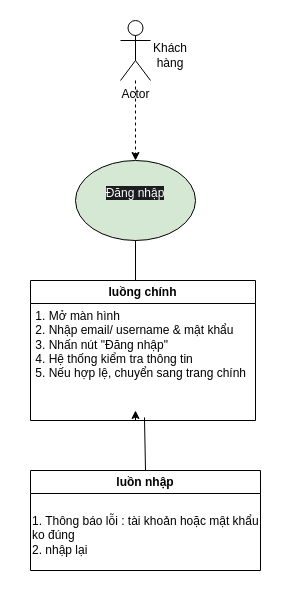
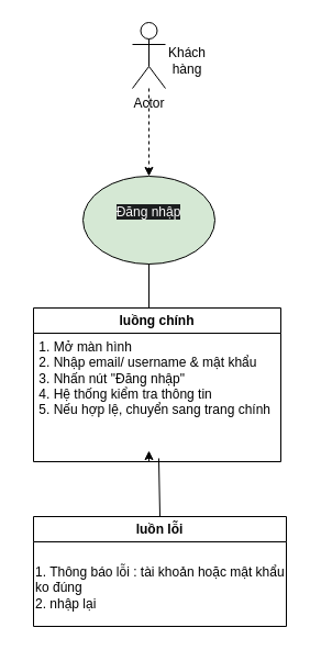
- <mxCell id="10" value="luồn nhập" style="swimlane;whiteSpace=wrap;html=1;startSize=23;" vertex="1" parent="1"><mxGeometry x="30" y="470" width="230" height="100" as="geometry" /></mxCell>
+ <mxCell id="10" value="luồn lỗi" style="swimlane;whiteSpace=wrap;html=1;startSize=23;" vertex="1" parent="1"><mxGeometry x="30" y="470" width="230" height="100" as="geometry" /></mxCell>
